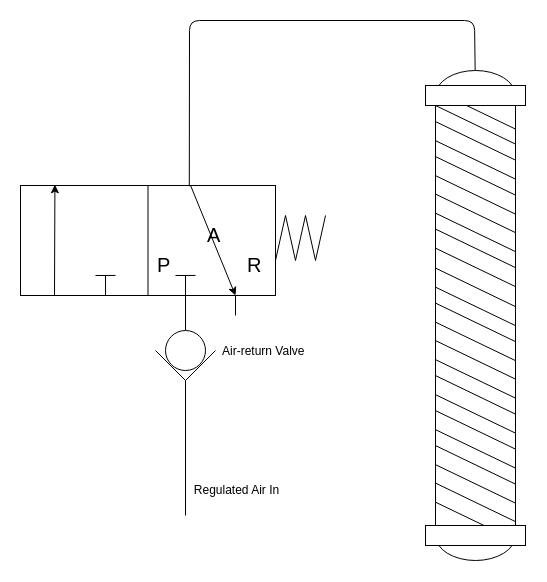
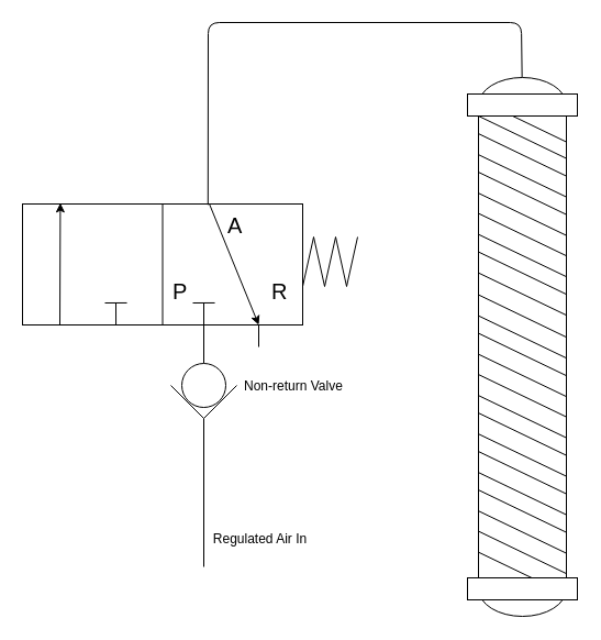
- <mxCell id="28" value="&lt;font style=&quot;font-size: 20px&quot;&gt;A&lt;/font&gt;" style="text;html=1;resizable=0;points=[];autosize=1;align=left;verticalAlign=top;spacingTop=-4;" vertex="1" parent="1"><mxGeometry x="205" y="220" width="30" height="20" as="geometry" /></mxCell>
+ <mxCell id="28" value="&lt;font style=&quot;font-size: 20px&quot;&gt;A&lt;/font&gt;" style="text;html=1;resizable=0;points=[];autosize=1;align=left;verticalAlign=top;spacingTop=-4;" vertex="1" parent="1"><mxGeometry x="205" y="190" width="30" height="20" as="geometry" /></mxCell>
- <mxCell id="25" value="Air-return Valve&lt;br&gt;" style="text;html=1;resizable=0;points=[];autosize=1;align=left;verticalAlign=top;spacingTop=-4;" vertex="1" parent="1"><mxGeometry x="220" y="341" width="110" height="20" as="geometry" /></mxCell>
+ <mxCell id="25" value="Non-return Valve&lt;br&gt;" style="text;html=1;resizable=0;points=[];autosize=1;align=left;verticalAlign=top;spacingTop=-4;" vertex="1" parent="1"><mxGeometry x="220" y="341" width="110" height="20" as="geometry" /></mxCell>
